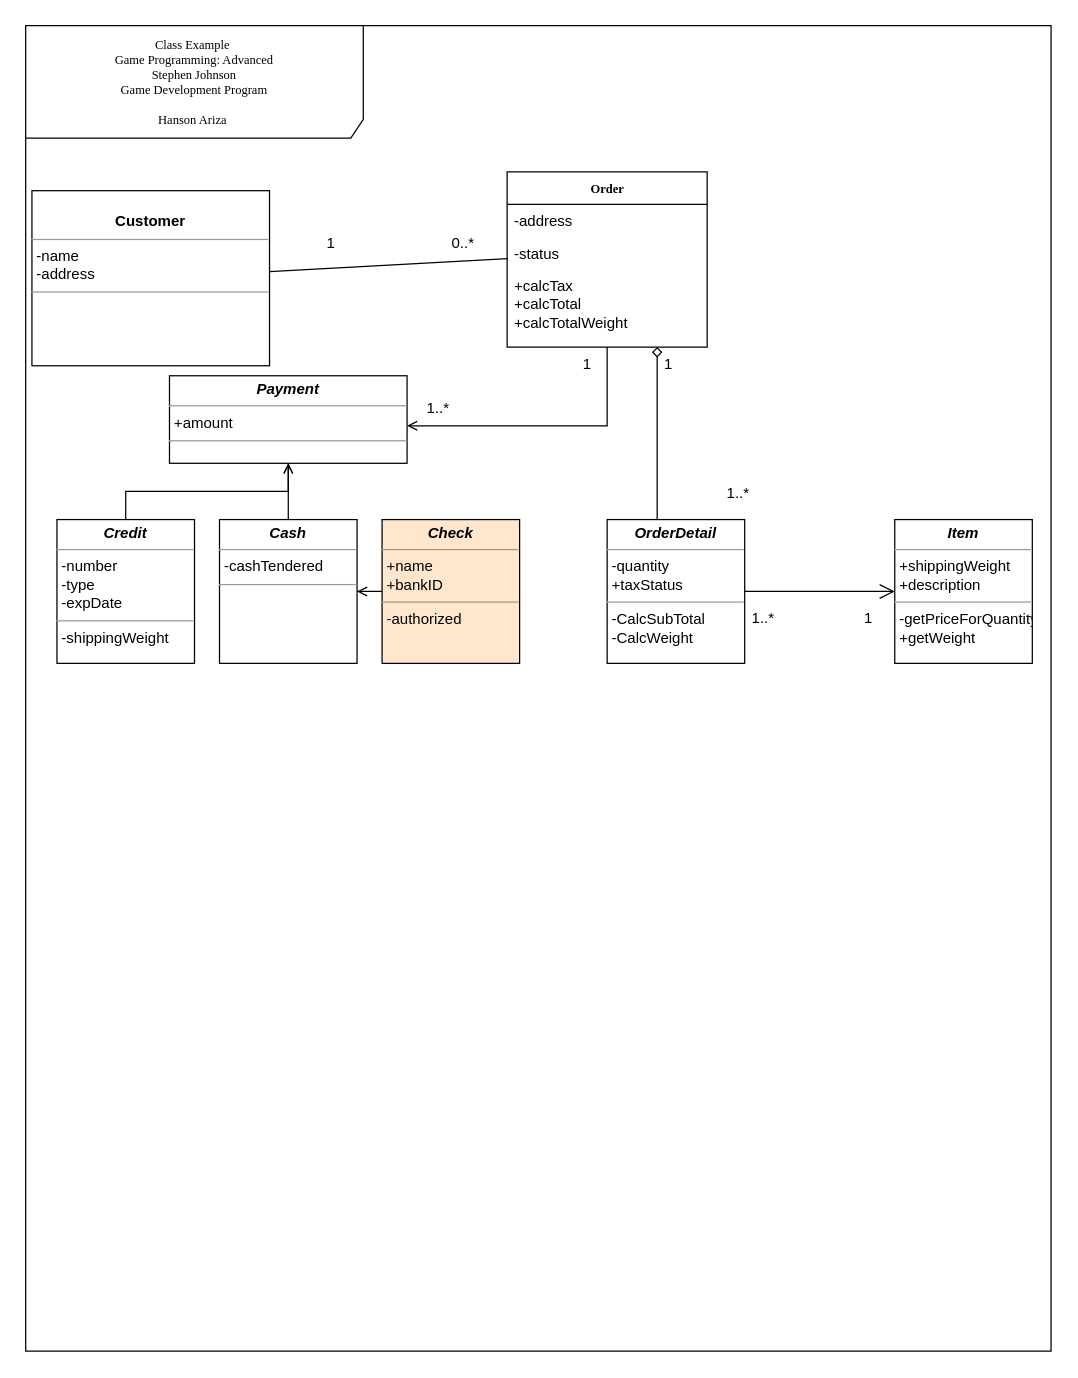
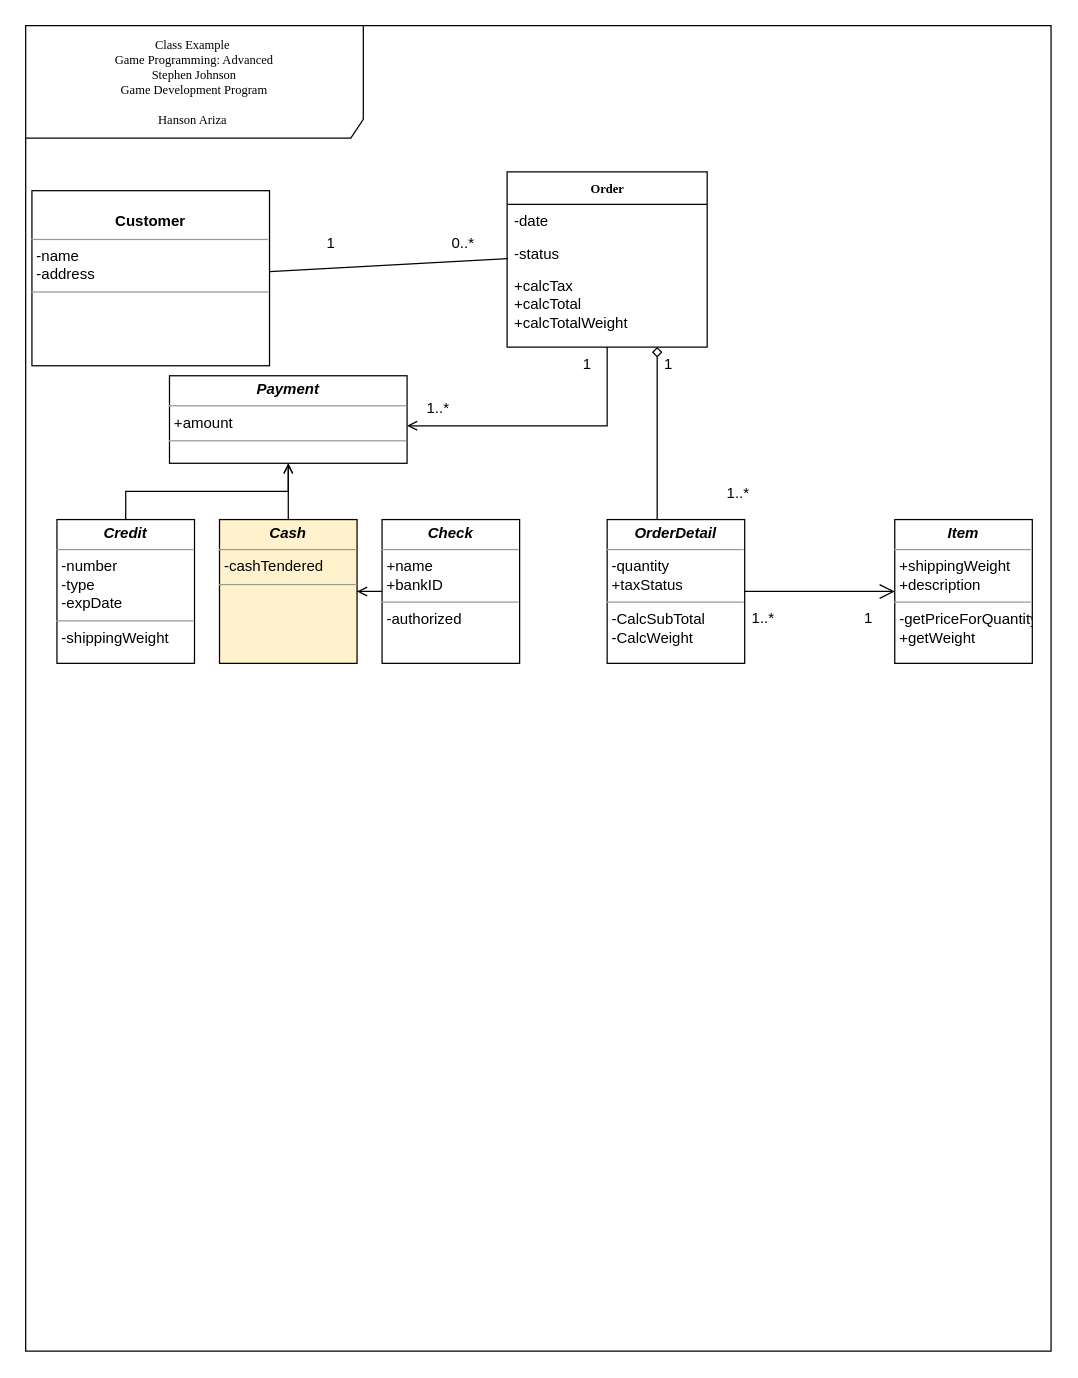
- <mxCell id="6" value="-address" style="text;html=1;strokeColor=none;fillColor=none;align=left;verticalAlign=top;spacingLeft=4;spacingRight=4;whiteSpace=wrap;overflow=hidden;rotatable=0;points=[[0,0.5],[1,0.5]];portConstraint=eastwest;" parent="5" vertex="1"><mxGeometry y="26" width="160" height="26" as="geometry" /></mxCell>
+ <mxCell id="6" value="-date" style="text;html=1;strokeColor=none;fillColor=none;align=left;verticalAlign=top;spacingLeft=4;spacingRight=4;whiteSpace=wrap;overflow=hidden;rotatable=0;points=[[0,0.5],[1,0.5]];portConstraint=eastwest;" parent="5" vertex="1"><mxGeometry y="26" width="160" height="26" as="geometry" /></mxCell>
- <mxCell id="20" value="&lt;p style=&quot;margin:0px;margin-top:4px;text-align:center;&quot;&gt;&lt;b&gt;&lt;i&gt;Cash&lt;/i&gt;&lt;/b&gt;&lt;/p&gt;&lt;hr size=&quot;1&quot;&gt;&lt;p style=&quot;margin:0px;margin-left:4px;&quot;&gt;-cashTendered&lt;br&gt;&lt;/p&gt;&lt;hr size=&quot;1&quot;&gt;&lt;p style=&quot;margin:0px;margin-left:4px;&quot;&gt;&lt;br&gt;&lt;/p&gt;" style="verticalAlign=top;align=left;overflow=fill;fontSize=12;fontFamily=Helvetica;html=1;rounded=0;shadow=0;comic=0;labelBackgroundColor=none;strokeWidth=1" parent="1" vertex="1"><mxGeometry x="175" y="415" width="110" height="115" as="geometry" /></mxCell>
+ <mxCell id="20" value="&lt;p style=&quot;margin:0px;margin-top:4px;text-align:center;&quot;&gt;&lt;b&gt;&lt;i&gt;Cash&lt;/i&gt;&lt;/b&gt;&lt;/p&gt;&lt;hr size=&quot;1&quot;&gt;&lt;p style=&quot;margin:0px;margin-left:4px;&quot;&gt;-cashTendered&lt;br&gt;&lt;/p&gt;&lt;hr size=&quot;1&quot;&gt;&lt;p style=&quot;margin:0px;margin-left:4px;&quot;&gt;&lt;br&gt;&lt;/p&gt;" style="verticalAlign=top;align=left;overflow=fill;fontSize=12;fontFamily=Helvetica;html=1;rounded=0;shadow=0;comic=0;labelBackgroundColor=none;strokeWidth=1;fillColor=#fff2cc;" parent="1" vertex="1"><mxGeometry x="175" y="415" width="110" height="115" as="geometry" /></mxCell>
- <mxCell id="22" value="&lt;p style=&quot;margin:0px;margin-top:4px;text-align:center;&quot;&gt;&lt;b&gt;&lt;i&gt;Check&lt;/i&gt;&lt;/b&gt;&lt;/p&gt;&lt;hr size=&quot;1&quot;&gt;&lt;p style=&quot;margin:0px;margin-left:4px;&quot;&gt;+name&lt;br&gt;&lt;/p&gt;&lt;p style=&quot;margin:0px;margin-left:4px;&quot;&gt;+bankID&lt;/p&gt;&lt;hr size=&quot;1&quot;&gt;&lt;p style=&quot;margin:0px;margin-left:4px;&quot;&gt;-authorized&lt;/p&gt;" style="verticalAlign=top;align=left;overflow=fill;fontSize=12;fontFamily=Helvetica;html=1;rounded=0;shadow=0;comic=0;labelBackgroundColor=none;strokeWidth=1;fillColor=#ffe6cc;" parent="1" vertex="1"><mxGeometry x="305" y="415" width="110" height="115" as="geometry" /></mxCell>
+ <mxCell id="22" value="&lt;p style=&quot;margin:0px;margin-top:4px;text-align:center;&quot;&gt;&lt;b&gt;&lt;i&gt;Check&lt;/i&gt;&lt;/b&gt;&lt;/p&gt;&lt;hr size=&quot;1&quot;&gt;&lt;p style=&quot;margin:0px;margin-left:4px;&quot;&gt;+name&lt;br&gt;&lt;/p&gt;&lt;p style=&quot;margin:0px;margin-left:4px;&quot;&gt;+bankID&lt;/p&gt;&lt;hr size=&quot;1&quot;&gt;&lt;p style=&quot;margin:0px;margin-left:4px;&quot;&gt;-authorized&lt;/p&gt;" style="verticalAlign=top;align=left;overflow=fill;fontSize=12;fontFamily=Helvetica;html=1;rounded=0;shadow=0;comic=0;labelBackgroundColor=none;strokeWidth=1" parent="1" vertex="1"><mxGeometry x="305" y="415" width="110" height="115" as="geometry" /></mxCell>
